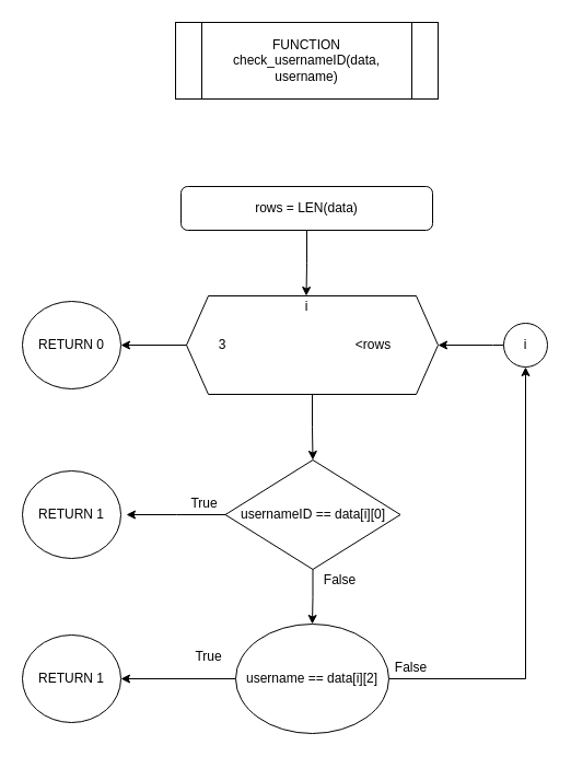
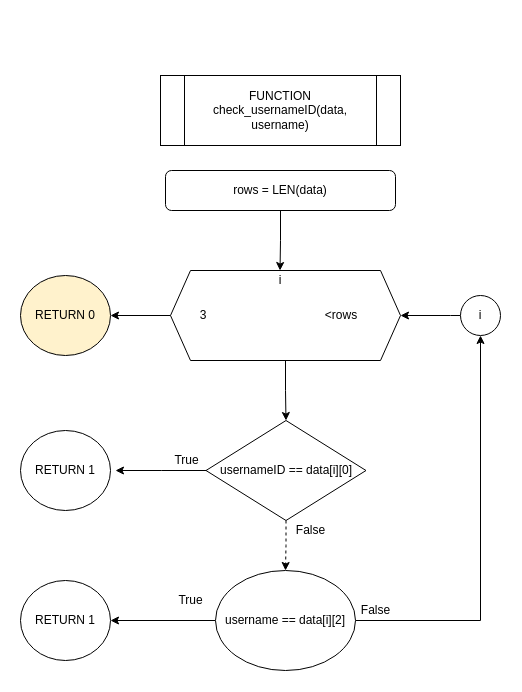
- <mxCell id="19" value="FUNCTION check_usernameID(data, username)" style="shape=process;whiteSpace=wrap;html=1;backgroundOutline=1;" vertex="1" parent="1"><mxGeometry x="160" y="20" width="240" height="70" as="geometry" /></mxCell>
+ <mxCell id="19" value="FUNCTION check_usernameID(data, username)" style="shape=process;whiteSpace=wrap;html=1;backgroundOutline=1;" vertex="1" parent="1"><mxGeometry x="160" y="75" width="240" height="70" as="geometry" /></mxCell>
- <mxCell id="25" value="RETURN 0" style="ellipse;whiteSpace=wrap;html=1;" vertex="1" parent="1"><mxGeometry x="20" y="275" width="90" height="80" as="geometry" /></mxCell>
+ <mxCell id="25" value="RETURN 0" style="ellipse;whiteSpace=wrap;html=1;fillColor=#fff2cc;" vertex="1" parent="1"><mxGeometry x="20" y="275" width="90" height="80" as="geometry" /></mxCell>
- <mxCell id="9" value="" style="edgeStyle=orthogonalEdgeStyle;rounded=0;orthogonalLoop=1;jettySize=auto;html=1;" edge="1" parent="1" source="11" target="15"><mxGeometry relative="1" as="geometry" /></mxCell>
+ <mxCell id="9" value="" style="edgeStyle=orthogonalEdgeStyle;rounded=0;orthogonalLoop=1;jettySize=auto;html=1;dashed=1;" edge="1" parent="1" source="11" target="15"><mxGeometry relative="1" as="geometry" /></mxCell>
